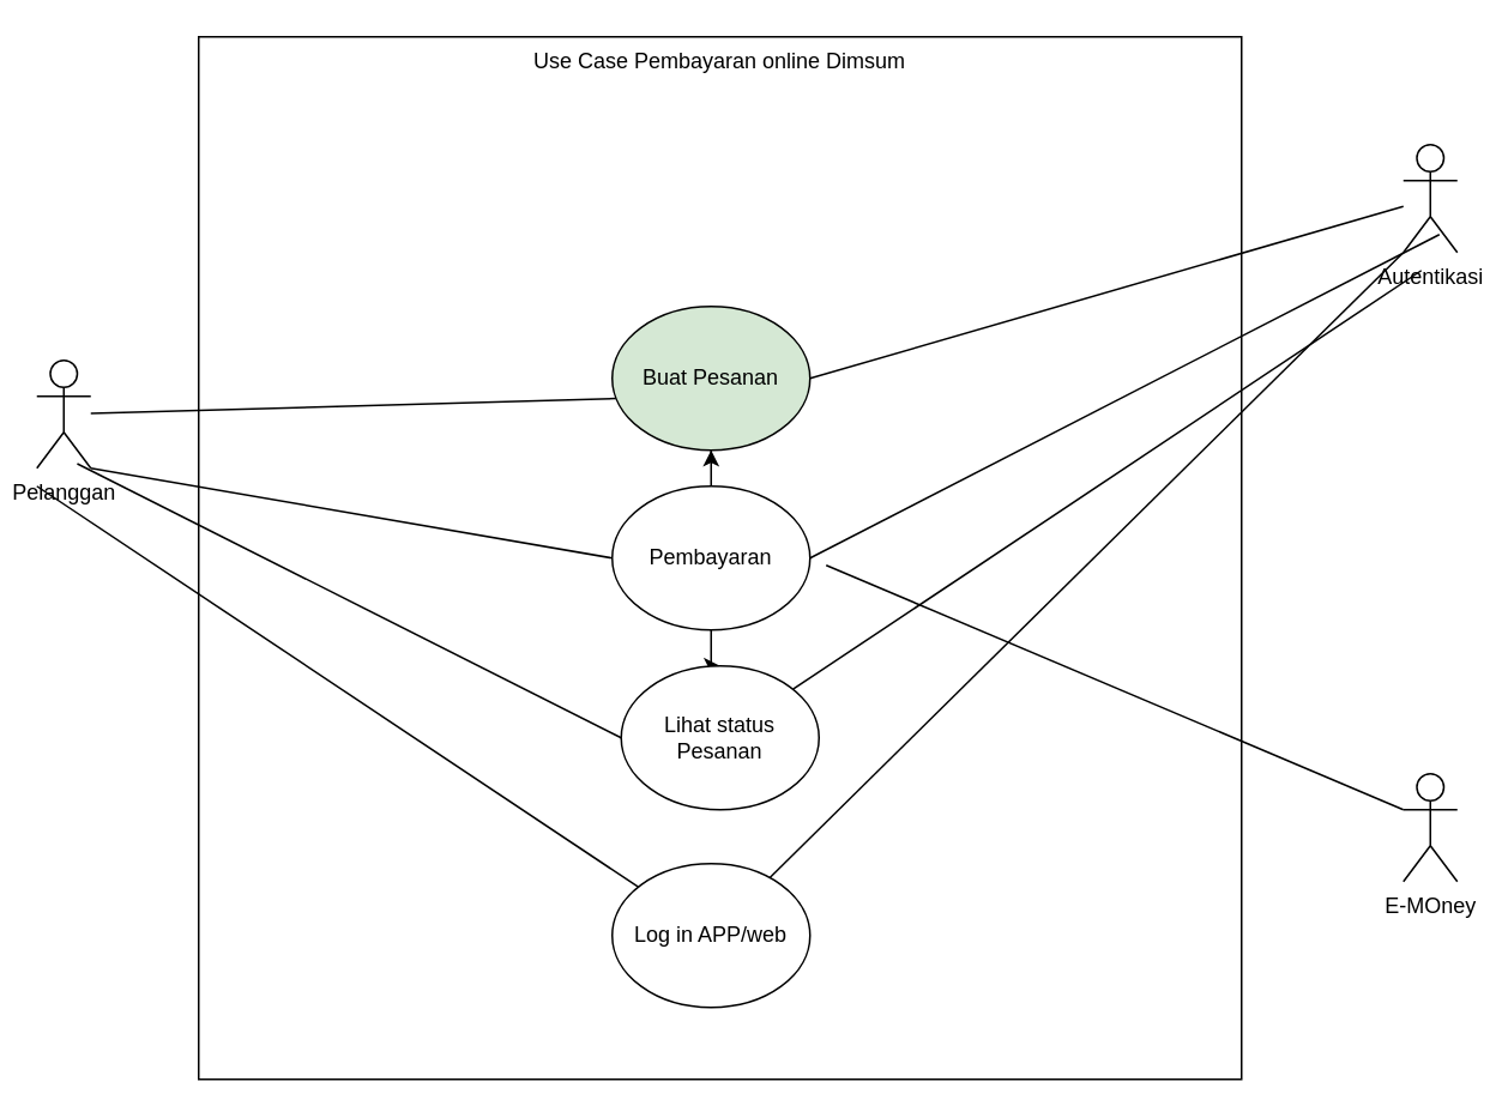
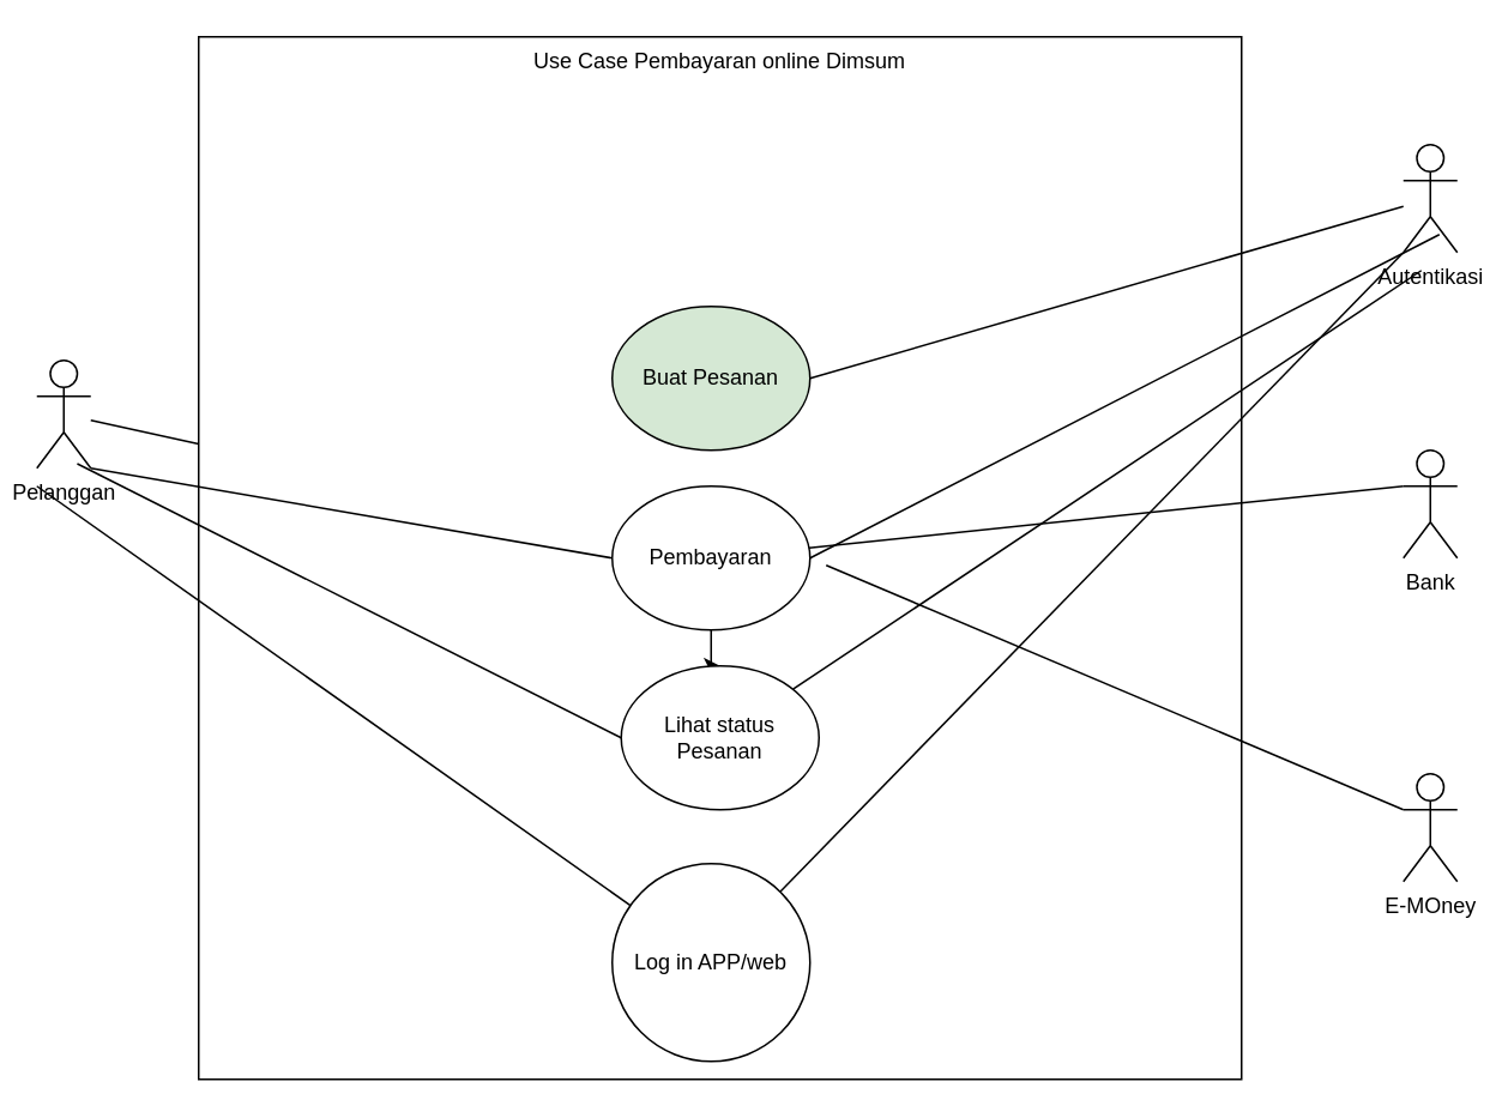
- <mxCell id="12" value="" style="endArrow=none;html=1;rounded=0;entryX=0.019;entryY=0.64;entryDx=0;entryDy=0;entryPerimeter=0;" edge="1" parent="1" source="2" target="5"><mxGeometry width="50" height="50" relative="1" as="geometry"><mxPoint x="190" y="200" as="sourcePoint" /><mxPoint x="240" y="150" as="targetPoint" /></mxGeometry></mxCell>
+ <mxCell id="12" value="" style="endArrow=none;html=1;rounded=0;" edge="1" parent="1" source="2" target="4"><mxGeometry width="50" height="50" relative="1" as="geometry"><mxPoint x="190" y="200" as="sourcePoint" /><mxPoint x="240" y="150" as="targetPoint" /></mxGeometry></mxCell>
- <mxCell id="6" value="" style="edgeStyle=orthogonalEdgeStyle;rounded=0;orthogonalLoop=1;jettySize=auto;html=1;" edge="1" parent="1" source="8" target="5"><mxGeometry relative="1" as="geometry" /></mxCell>
+ <mxCell id="17" value="" style="endArrow=none;html=1;rounded=0;entryX=0;entryY=0.333;entryDx=0;entryDy=0;entryPerimeter=0;" edge="1" parent="1" source="8" target="10"><mxGeometry width="50" height="50" relative="1" as="geometry"><mxPoint x="440" y="390" as="sourcePoint" /><mxPoint x="290" y="200" as="targetPoint" /></mxGeometry></mxCell>
+ <mxCell id="10" value="Bank" style="shape=umlActor;verticalLabelPosition=bottom;verticalAlign=top;html=1;" vertex="1" parent="1"><mxGeometry x="780" y="250" width="30" height="60" as="geometry" /></mxCell>
- <mxCell id="21" value="Log in APP/web" style="ellipse;whiteSpace=wrap;html=1;" vertex="1" parent="1"><mxGeometry x="340" y="480" width="110" height="80" as="geometry" /></mxCell>
+ <mxCell id="21" value="Log in APP/web" style="ellipse;whiteSpace=wrap;html=1;" vertex="1" parent="1"><mxGeometry x="340" y="480" width="110" height="110" as="geometry" /></mxCell>
